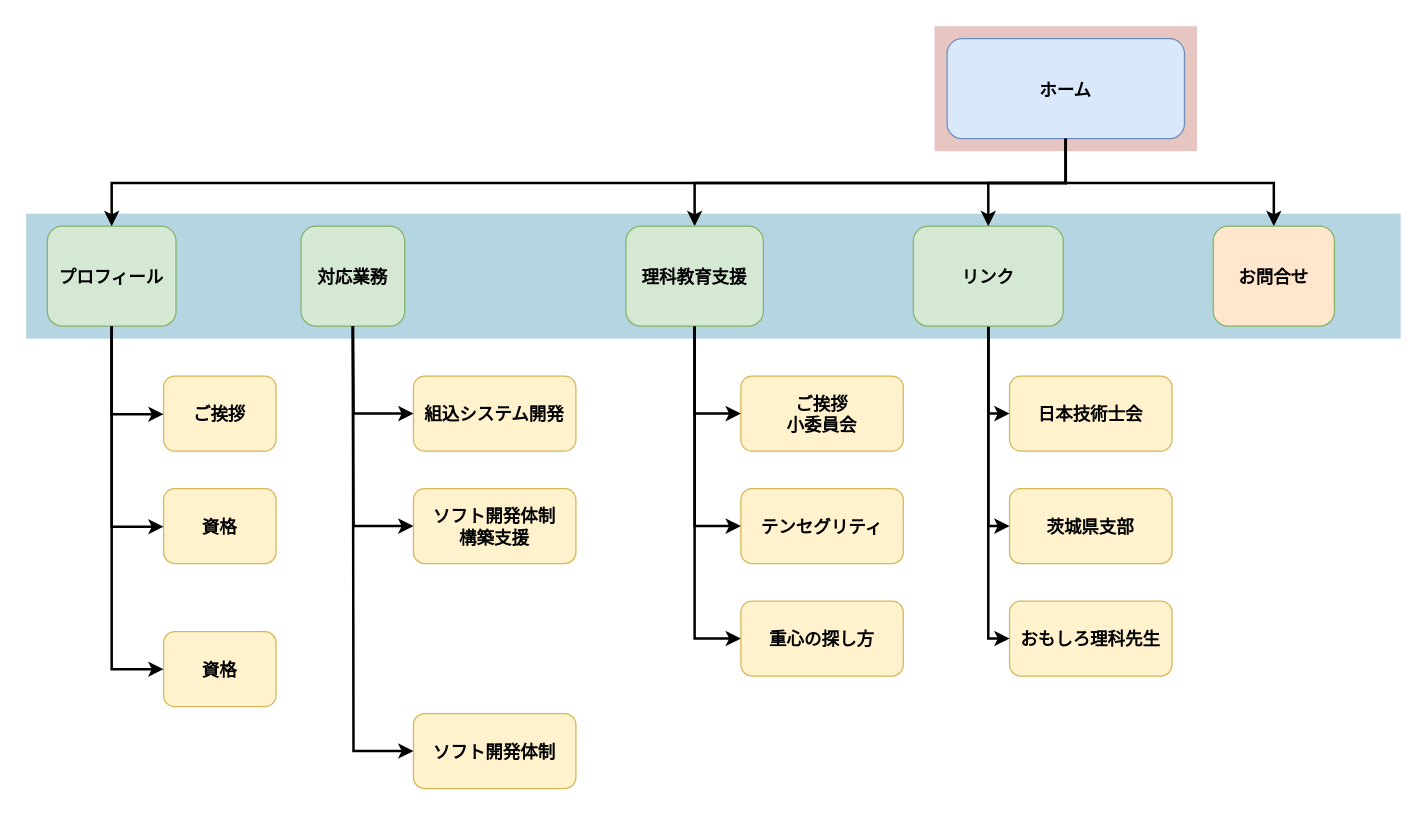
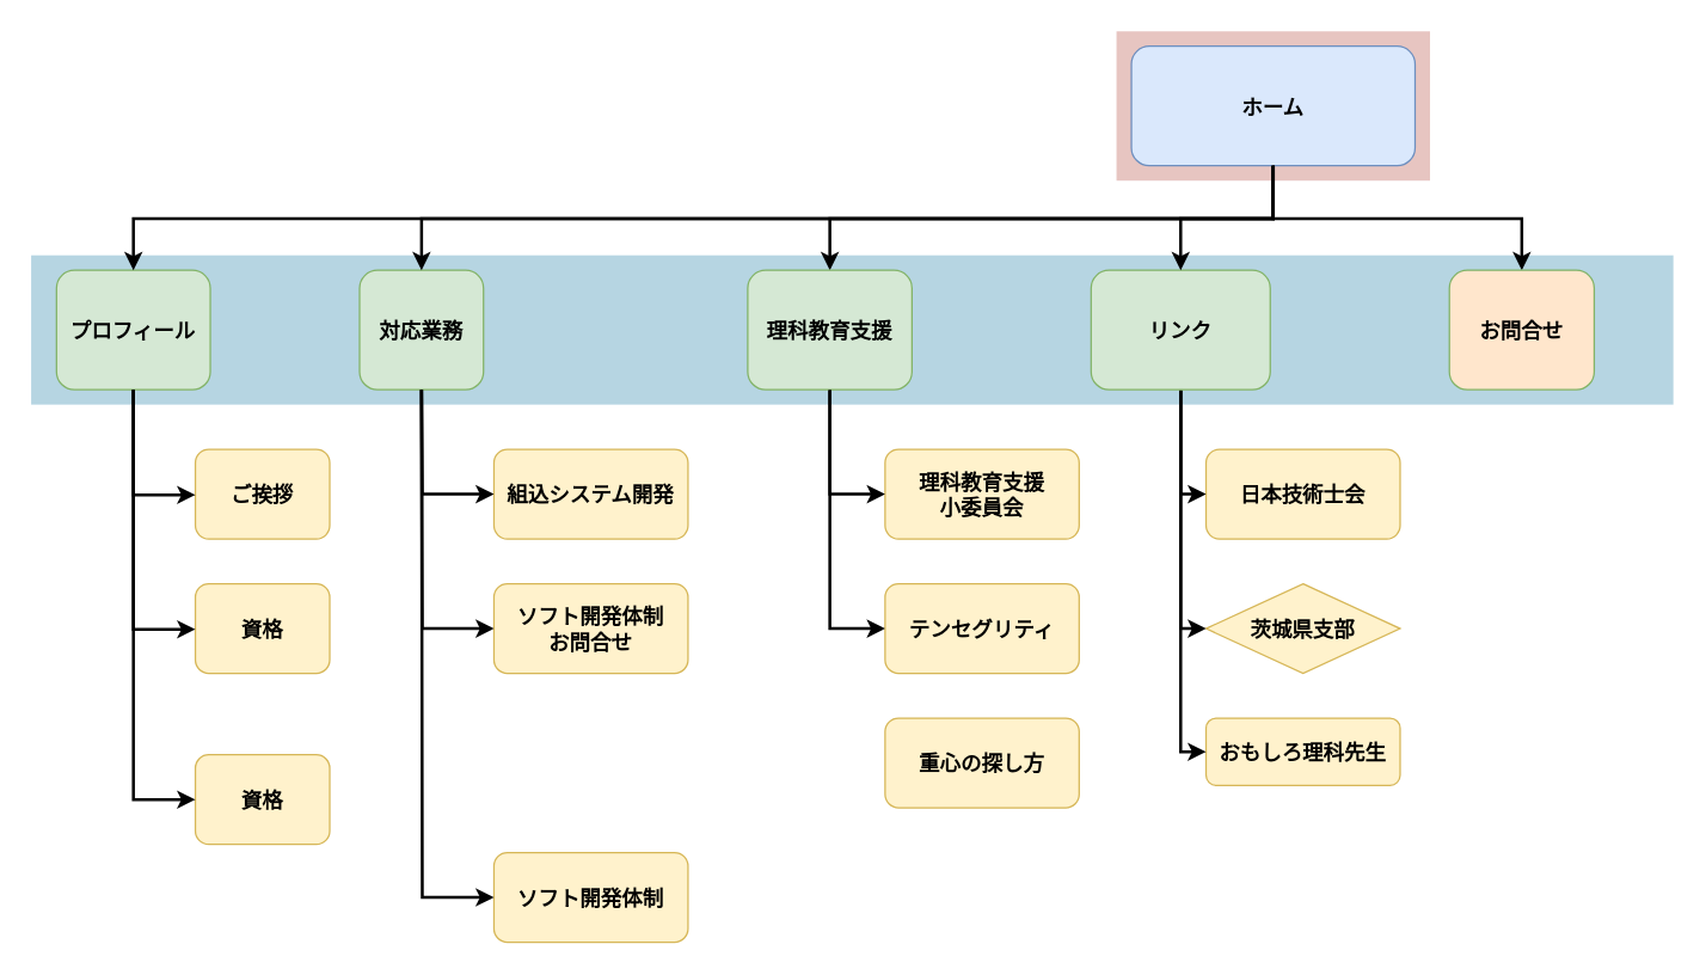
+ <mxCell id="19" value="" style="edgeStyle=elbowEdgeStyle;elbow=vertical;strokeWidth=2;rounded=0" parent="1" source="4" target="6" edge="1"><mxGeometry x="347" y="225.5" width="100" height="100" as="geometry"><mxPoint x="862" y="120.5" as="sourcePoint" /><mxPoint x="1467" y="190.5" as="targetPoint" /></mxGeometry></mxCell>
- <mxCell id="13" value="ご挨拶&#10;小委員会" style="rounded=1;fillColor=#fff2cc;strokeColor=#d6b656;fontStyle=1;fontFamily=Tahoma;fontSize=14" parent="1" vertex="1"><mxGeometry x="592" y="300.5" width="130" height="60" as="geometry" /></mxCell>
+ <mxCell id="13" value="理科教育支援&#10;小委員会" style="rounded=1;fillColor=#fff2cc;strokeColor=#d6b656;fontStyle=1;fontFamily=Tahoma;fontSize=14" parent="1" vertex="1"><mxGeometry x="592" y="300.5" width="130" height="60" as="geometry" /></mxCell>
- <mxCell id="11" value="ソフト開発体制&#10;構築支援" style="rounded=1;fillColor=#fff2cc;strokeColor=#d6b656;fontStyle=1;fontFamily=Tahoma;fontSize=14" parent="1" vertex="1"><mxGeometry x="330" y="390.5" width="130" height="60" as="geometry" /></mxCell>
+ <mxCell id="11" value="ソフト開発体制&#10;お問合せ" style="rounded=1;fillColor=#fff2cc;strokeColor=#d6b656;fontStyle=1;fontFamily=Tahoma;fontSize=14" parent="1" vertex="1"><mxGeometry x="330" y="390.5" width="130" height="60" as="geometry" /></mxCell>
- <mxCell id="17" value="茨城県支部" style="rounded=1;fillColor=#fff2cc;strokeColor=#d6b656;fontStyle=1;fontFamily=Tahoma;fontSize=14" parent="1" vertex="1"><mxGeometry x="807" y="390.5" width="130" height="60" as="geometry" /></mxCell>
+ <mxCell id="17" value="茨城県支部" style="rhombus;fillColor=#fff2cc;strokeColor=#d6b656;fontStyle=1;fontFamily=Tahoma;fontSize=14;" parent="1" vertex="1"><mxGeometry x="807" y="390.5" width="130" height="60" as="geometry" /></mxCell>
- <mxCell id="25" value="" style="edgeStyle=elbowEdgeStyle;elbow=horizontal;strokeWidth=2;rounded=0;fillColor=#fff2cc;strokeColor=#000000;exitX=0.5;exitY=1;exitDx=0;exitDy=0;" parent="1" source="32" target="15" edge="1"><mxGeometry x="-23" y="135.5" width="100" height="100" as="geometry"><mxPoint x="-23" y="80.5" as="sourcePoint" /><mxPoint x="77" y="-19.5" as="targetPoint" /><Array as="points"><mxPoint x="555" y="385" /></Array></mxGeometry></mxCell>
- <mxCell id="18" value="おもしろ理科先生" style="rounded=1;fillColor=#fff2cc;strokeColor=#d6b656;fontStyle=1;fontFamily=Tahoma;fontSize=14" parent="1" vertex="1"><mxGeometry x="807" y="480.5" width="130" height="60" as="geometry" /></mxCell>
+ <mxCell id="18" value="おもしろ理科先生" style="rounded=1;fillColor=#fff2cc;strokeColor=#d6b656;fontStyle=1;fontFamily=Tahoma;fontSize=14" parent="1" vertex="1"><mxGeometry x="807" y="480.5" width="130" height="45" as="geometry" /></mxCell>
